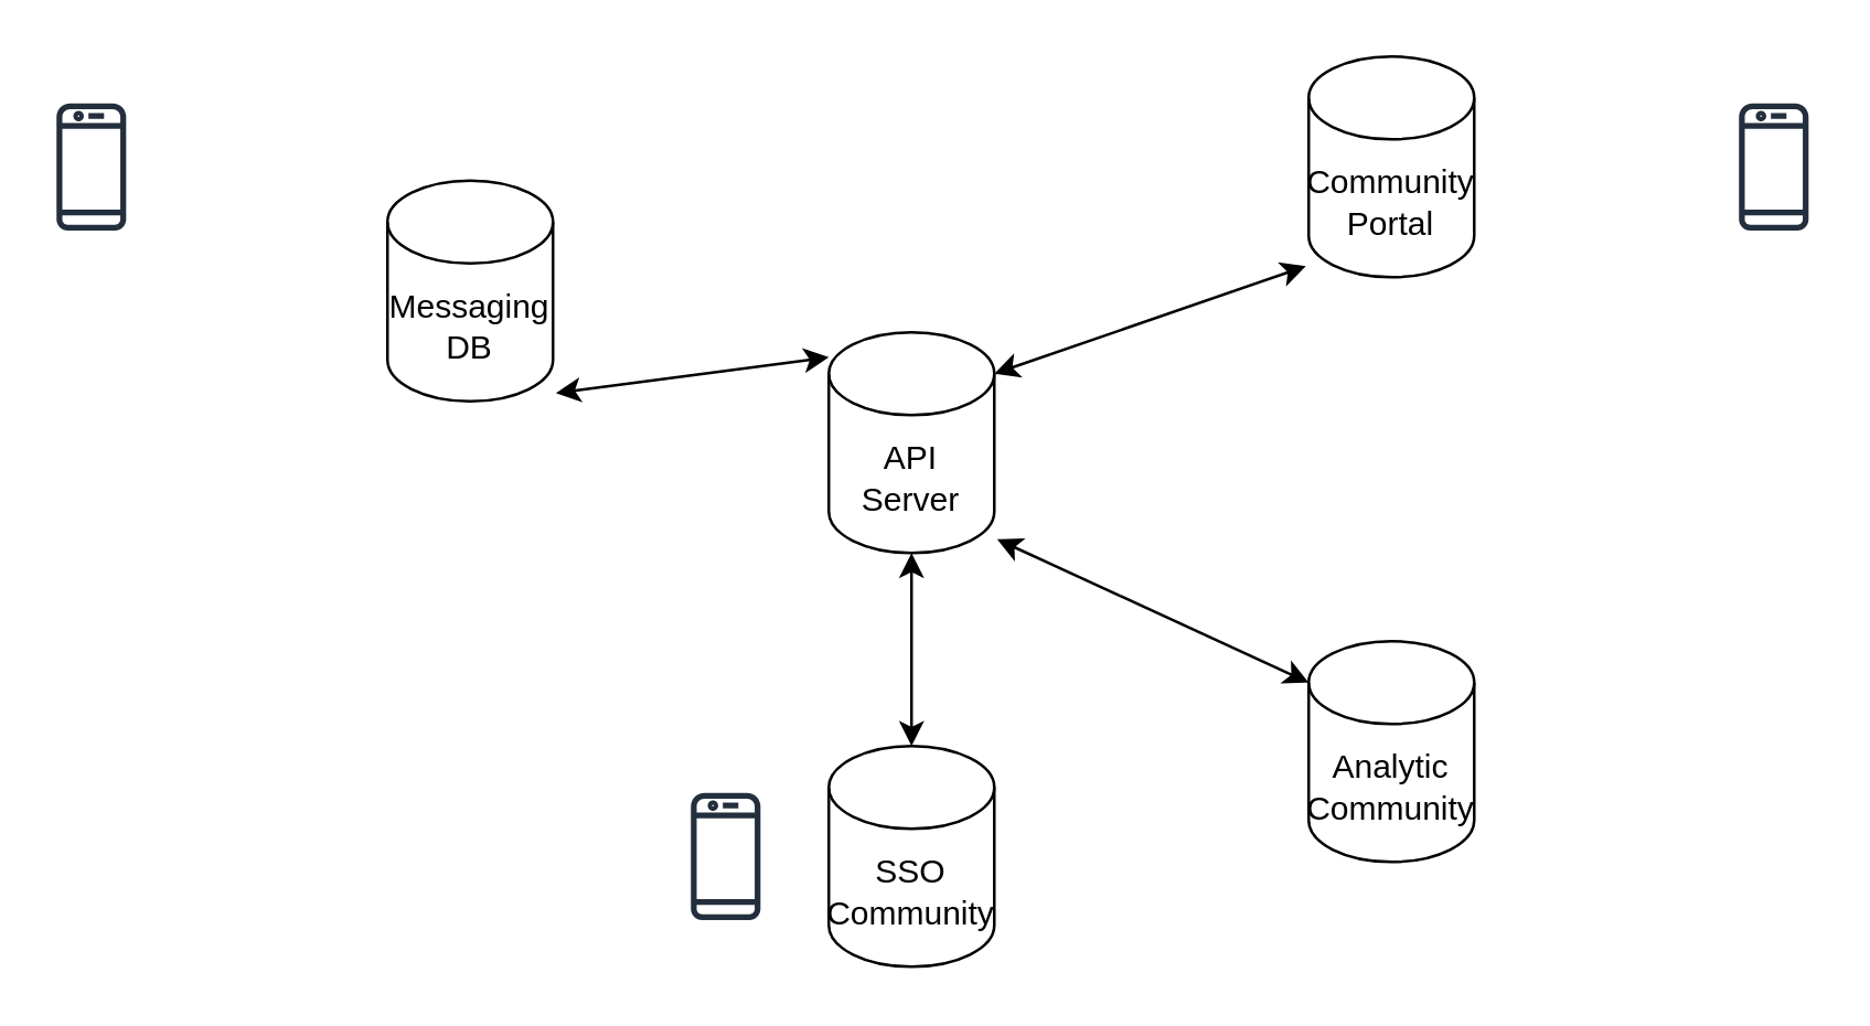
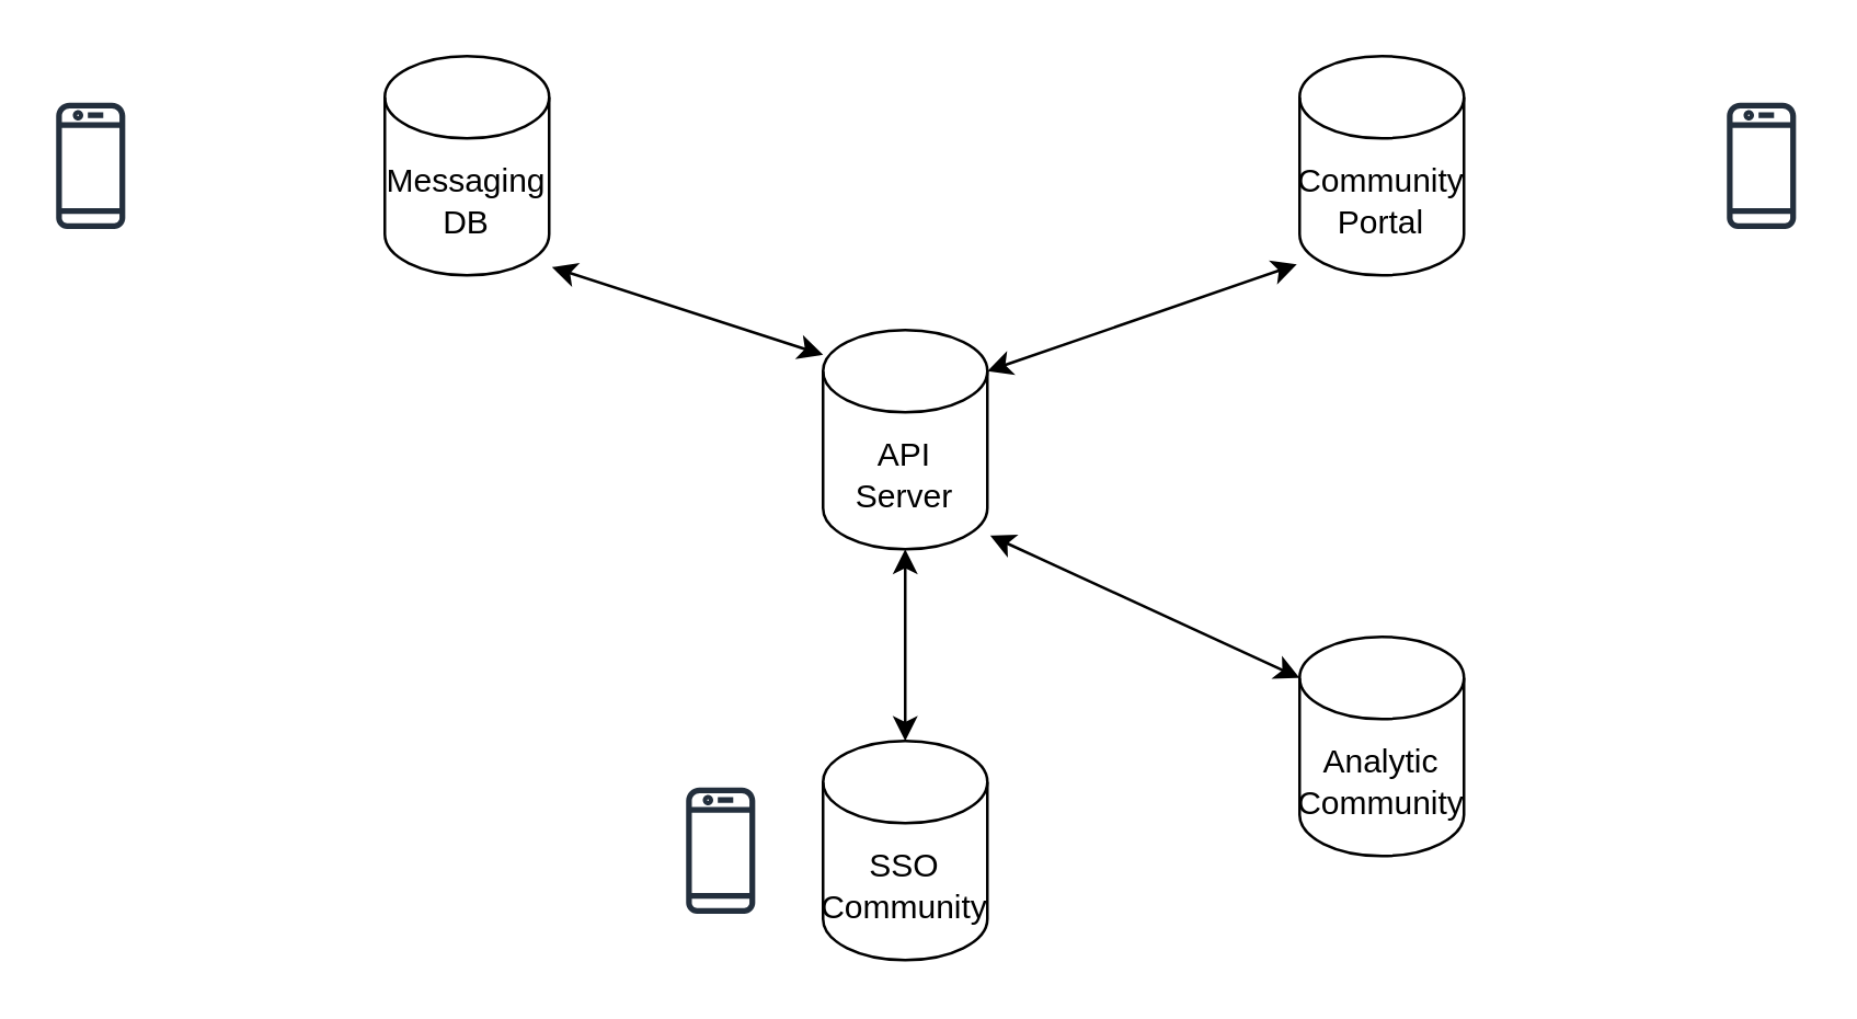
- <mxCell id="3" value="Messaging&lt;br&gt;DB" style="shape=cylinder3;whiteSpace=wrap;html=1;boundedLbl=1;backgroundOutline=1;size=15;" vertex="1" parent="1"><mxGeometry x="140" y="65" width="60" height="80" as="geometry" /></mxCell>
+ <mxCell id="3" value="Messaging&lt;br&gt;DB" style="shape=cylinder3;whiteSpace=wrap;html=1;boundedLbl=1;backgroundOutline=1;size=15;" vertex="1" parent="1"><mxGeometry x="140" y="20" width="60" height="80" as="geometry" /></mxCell>
